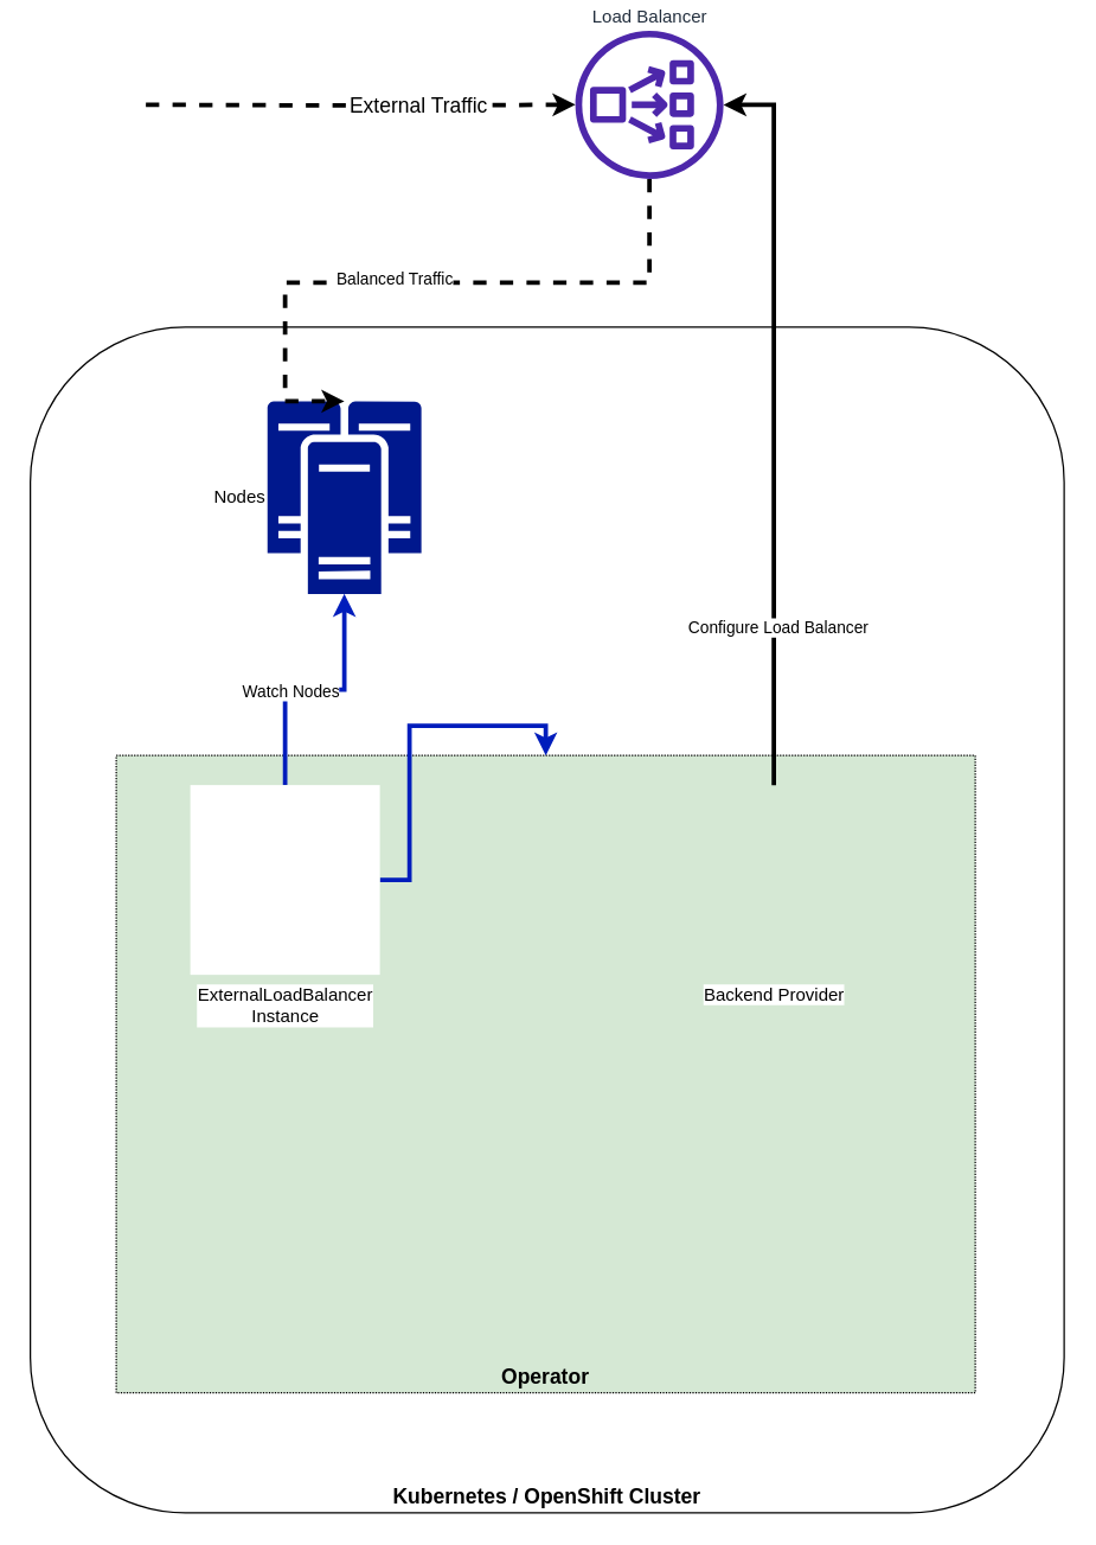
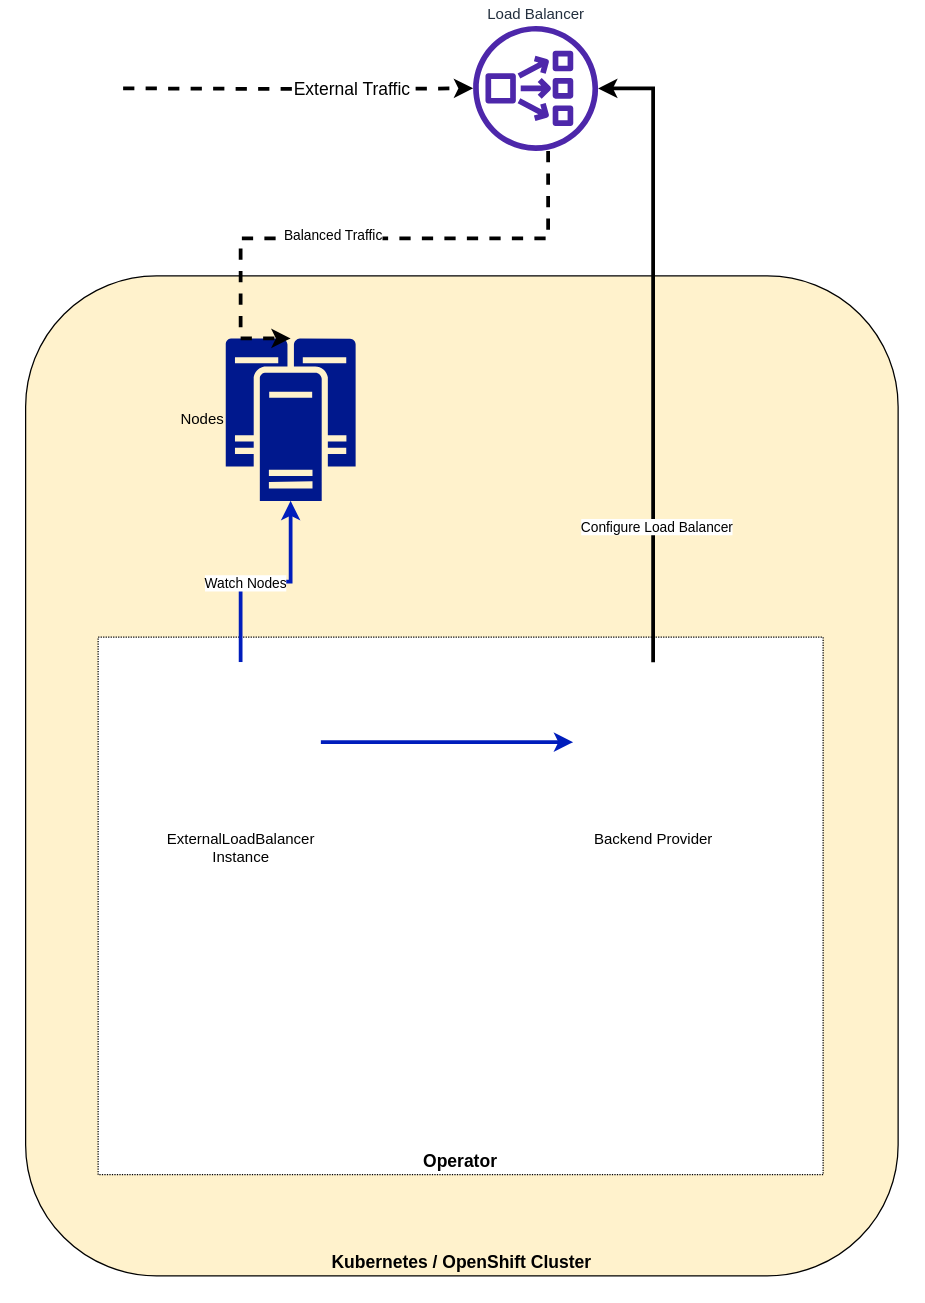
- <mxCell id="11" value="Load Balancer" style="sketch=0;outlineConnect=0;fontColor=#232F3E;gradientColor=none;fillColor=#4D27AA;strokeColor=none;dashed=0;verticalLabelPosition=top;verticalAlign=bottom;align=center;html=1;fontSize=12;fontStyle=0;aspect=fixed;pointerEvents=1;shape=mxgraph.aws4.network_load_balancer;labelPosition=center;" parent="1" vertex="1"><mxGeometry x="388" y="20" width="100" height="100" as="geometry" /></mxCell>
+ <mxCell id="11" value="Load Balancer" style="sketch=0;outlineConnect=0;fontColor=#232F3E;gradientColor=none;fillColor=#4D27AA;strokeColor=none;dashed=0;verticalLabelPosition=top;verticalAlign=bottom;align=center;html=1;fontSize=12;fontStyle=0;aspect=fixed;pointerEvents=1;shape=mxgraph.aws4.network_load_balancer;labelPosition=center;" parent="1" vertex="1"><mxGeometry x="378" y="20" width="100" height="100" as="geometry" /></mxCell>
- <mxCell id="6" style="edgeStyle=orthogonalEdgeStyle;rounded=0;orthogonalLoop=1;jettySize=auto;html=1;exitX=1;exitY=0.5;exitDx=0;exitDy=0;strokeWidth=3;fillColor=#0050ef;strokeColor=#001DBC;" parent="1" source="7" target="3" edge="1"><mxGeometry relative="1" as="geometry" /></mxCell>
+ <mxCell id="6" style="edgeStyle=orthogonalEdgeStyle;rounded=0;orthogonalLoop=1;jettySize=auto;html=1;exitX=1;exitY=0.5;exitDx=0;exitDy=0;strokeWidth=3;fillColor=#0050ef;strokeColor=#001DBC;" parent="1" source="7" target="10" edge="1"><mxGeometry relative="1" as="geometry" /></mxCell>
- <mxCell id="3" value="Operator" style="rounded=0;whiteSpace=wrap;html=1;verticalAlign=bottom;fontStyle=1;fontSize=14;dashed=1;dashPattern=1 1;fillColor=#d5e8d4;" parent="1" vertex="1"><mxGeometry x="78" y="509" width="580" height="430" as="geometry" /></mxCell>
+ <mxCell id="3" value="Operator" style="rounded=0;whiteSpace=wrap;html=1;verticalAlign=bottom;fontStyle=1;fontSize=14;dashed=1;dashPattern=1 1;" parent="1" vertex="1"><mxGeometry x="78" y="509" width="580" height="430" as="geometry" /></mxCell>
- <mxCell id="2" value="Kubernetes / OpenShift Cluster" style="rounded=1;whiteSpace=wrap;html=1;verticalAlign=bottom;fontSize=14;fontStyle=1" parent="1" vertex="1"><mxGeometry x="20" y="220" width="698" height="800" as="geometry" /></mxCell>
+ <mxCell id="2" value="Kubernetes / OpenShift Cluster" style="rounded=1;whiteSpace=wrap;html=1;verticalAlign=bottom;fontSize=14;fontStyle=1;fillColor=#fff2cc;" parent="1" vertex="1"><mxGeometry x="20" y="220" width="698" height="800" as="geometry" /></mxCell>
